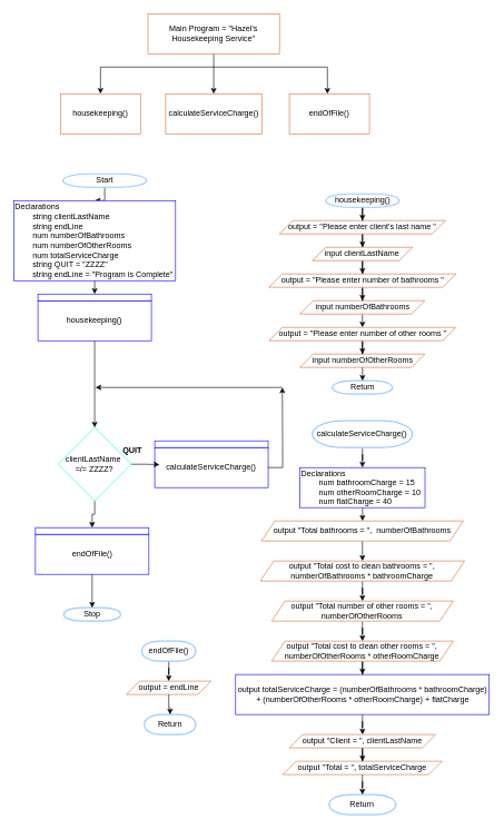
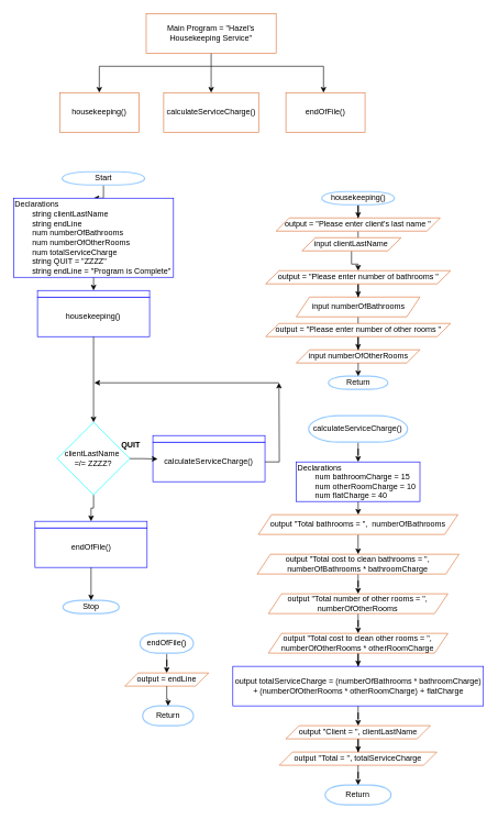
- <mxCell id="25" value="input clientLastName" style="shape=parallelogram;perimeter=parallelogramPerimeter;whiteSpace=wrap;html=1;fixedSize=1;strokeColor=#DC7135;" vertex="1" parent="1"><mxGeometry x="467.49" y="370" width="150" height="20" as="geometry" /></mxCell>
+ <mxCell id="25" value="input clientLastName" style="shape=parallelogram;perimeter=parallelogramPerimeter;whiteSpace=wrap;html=1;fixedSize=1;strokeColor=#DC7135;" vertex="1" parent="1"><mxGeometry x="457.49" y="360" width="150" height="20" as="geometry" /></mxCell>
- <mxCell id="9" value="input numberOfBathrooms" style="shape=parallelogram;perimeter=parallelogramPerimeter;whiteSpace=wrap;html=1;fixedSize=1;strokeColor=#DC7135;" vertex="1" parent="1"><mxGeometry x="448.74" y="450" width="187.5" height="20" as="geometry" /></mxCell>
+ <mxCell id="9" value="input numberOfBathrooms" style="shape=parallelogram;perimeter=parallelogramPerimeter;whiteSpace=wrap;html=1;fixedSize=1;strokeColor=#DC7135;" vertex="1" parent="1"><mxGeometry x="448.74" y="450" width="187.5" height="30" as="geometry" /></mxCell>
